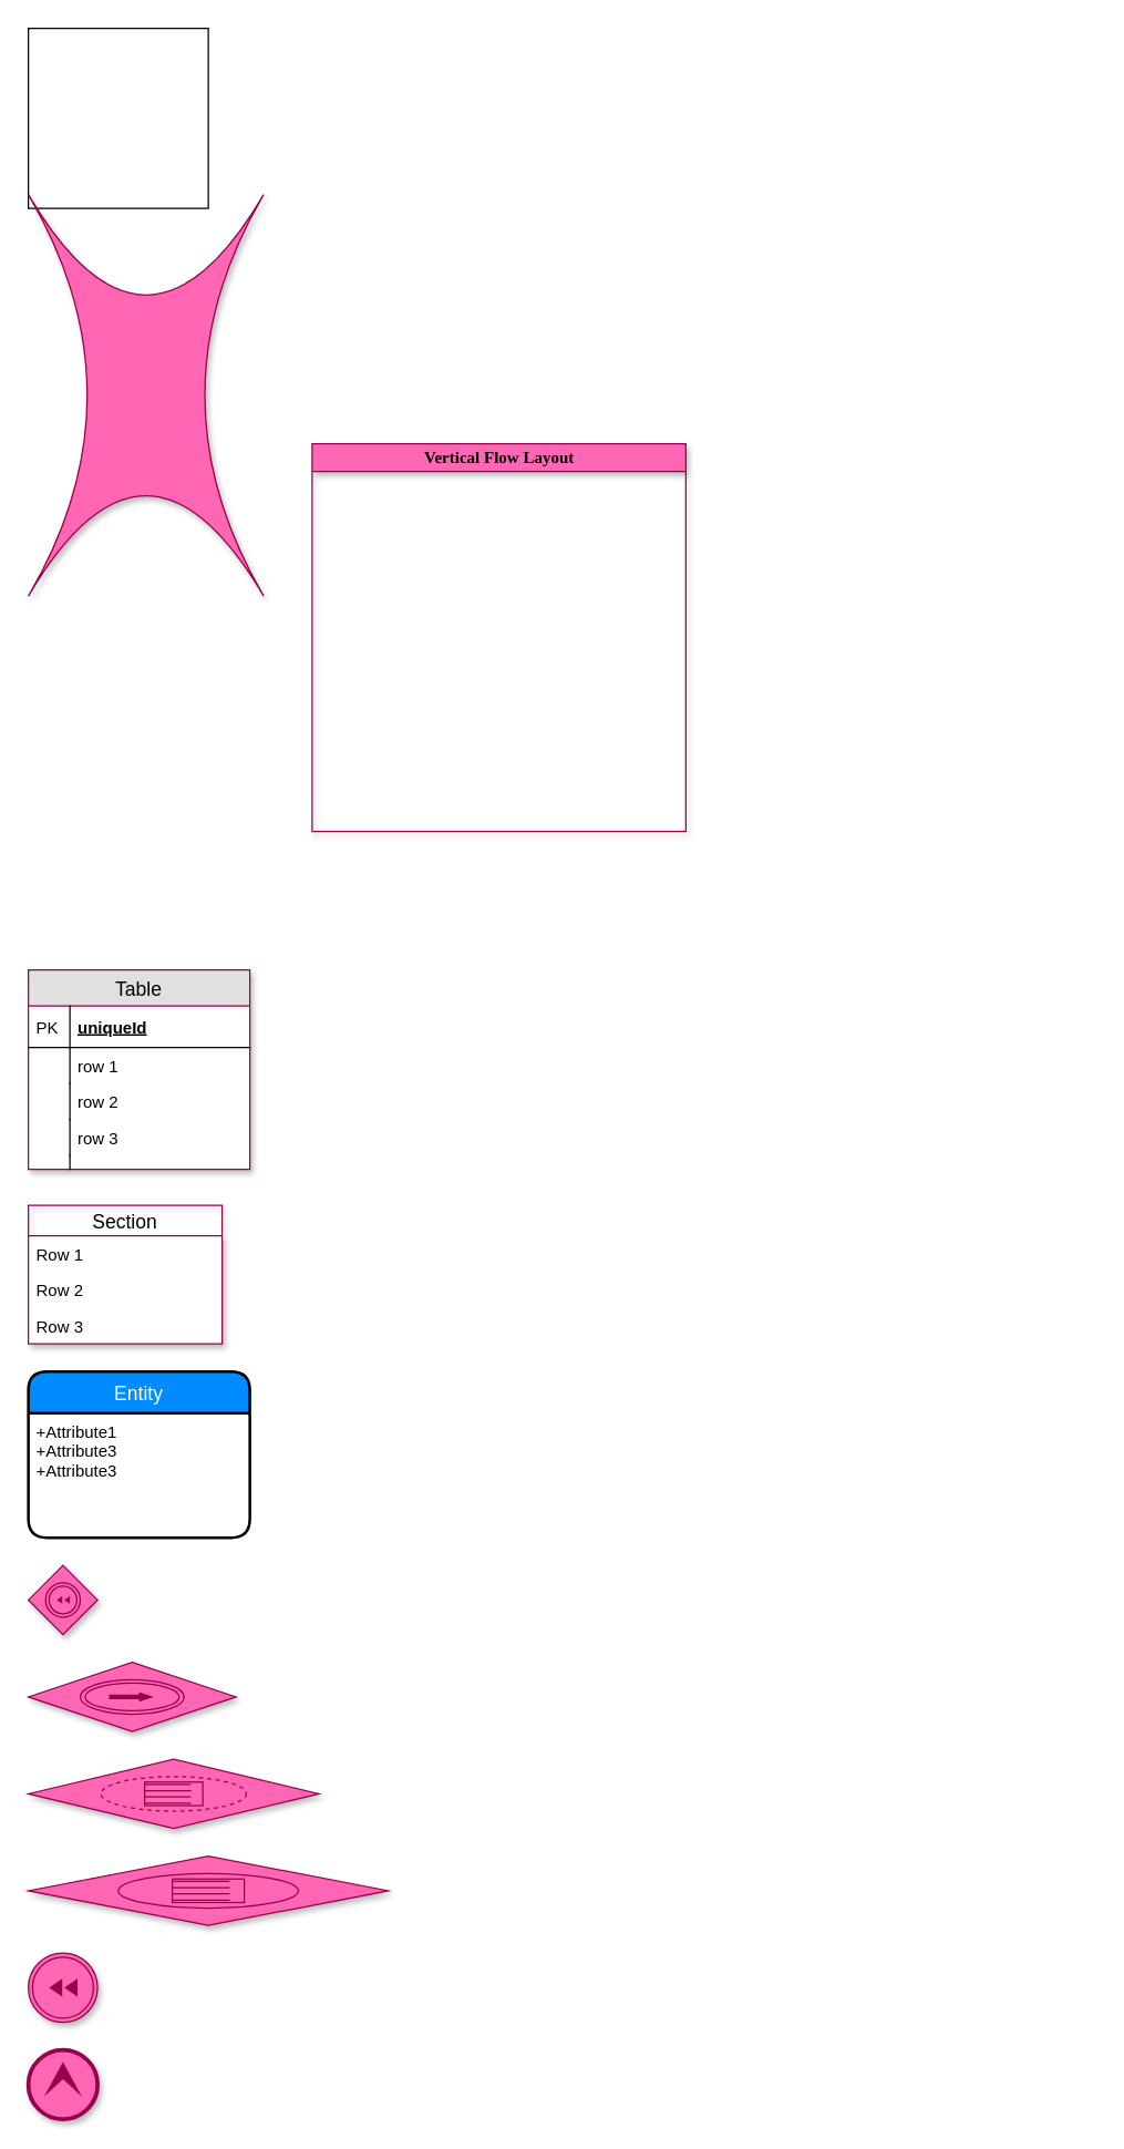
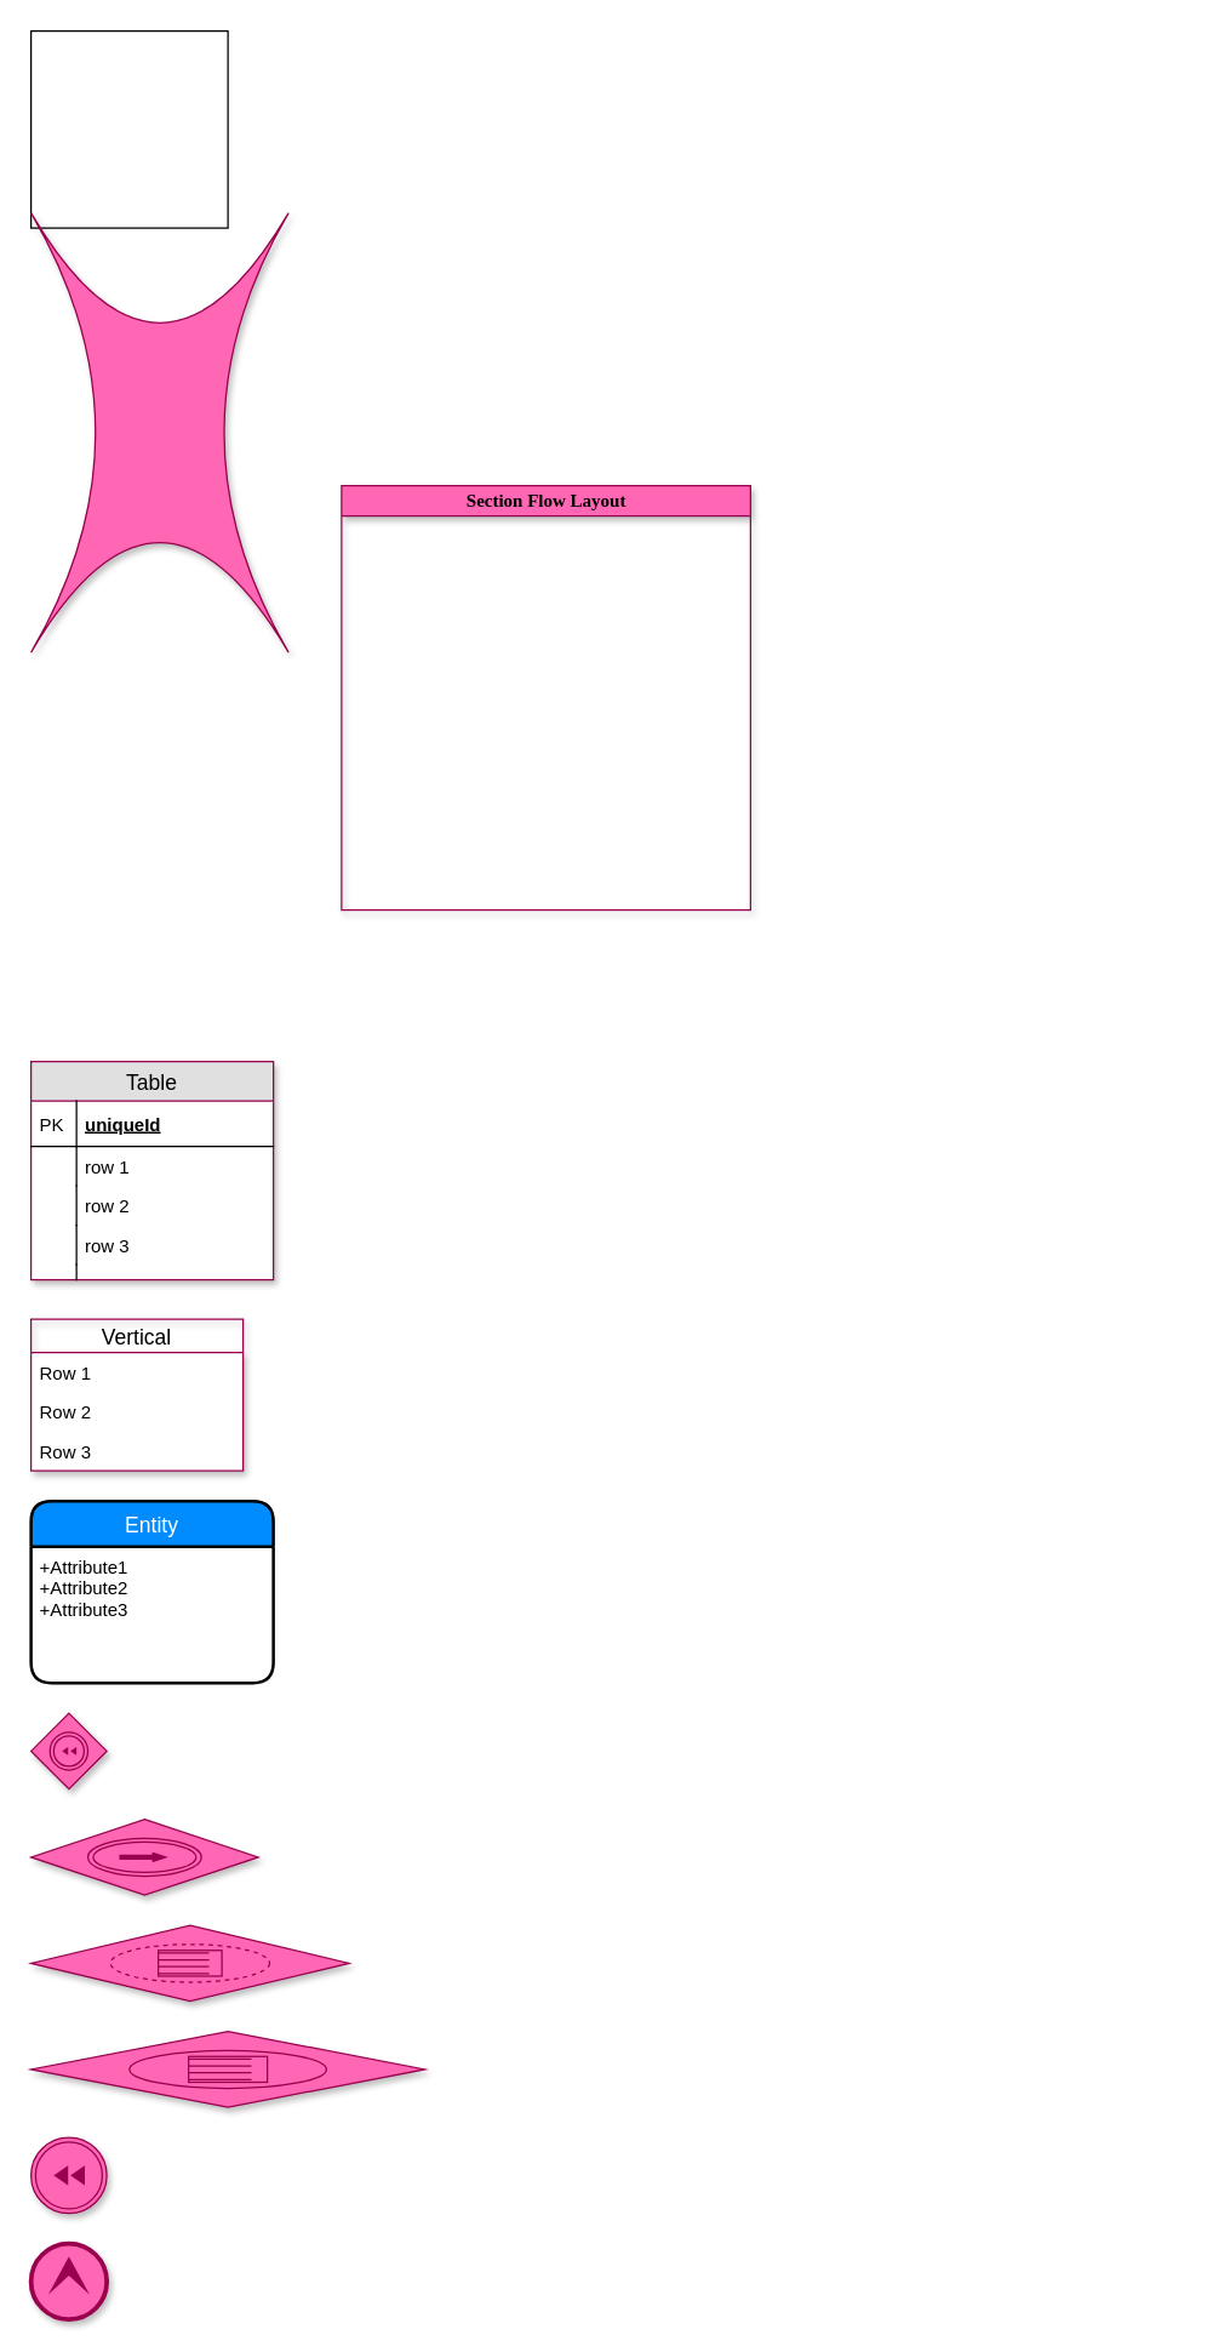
- <mxCell id="5" value="Vertical Flow Layout" style="swimlane;html=1;startSize=20;horizontal=1;childLayout=flowLayout;flowOrientation=north;resizable=0;interRankCellSpacing=50;containerType=tree;shadow=1;strokeColor=#99004D;fillColor=#FF66B3;fontFamily=Verdana;" vertex="1" parent="1"><mxGeometry x="225" y="320" width="270" height="280" as="geometry"><mxRectangle x="225" y="320" width="150" height="20" as="alternateBounds" /></mxGeometry></mxCell>
+ <mxCell id="5" value="Section Flow Layout" style="swimlane;html=1;startSize=20;horizontal=1;childLayout=flowLayout;flowOrientation=north;resizable=0;interRankCellSpacing=50;containerType=tree;shadow=1;strokeColor=#99004D;fillColor=#FF66B3;fontFamily=Verdana;" vertex="1" parent="1"><mxGeometry x="225" y="320" width="270" height="280" as="geometry"><mxRectangle x="225" y="320" width="150" height="20" as="alternateBounds" /></mxGeometry></mxCell>
- <mxCell id="17" value="Section" style="swimlane;fontStyle=0;childLayout=stackLayout;horizontal=1;startSize=22;fillColor=none;horizontalStack=0;resizeParent=1;resizeParentMax=0;resizeLast=0;collapsible=1;marginBottom=0;swimlaneFillColor=#ffffff;align=center;fontSize=14;shadow=1;strokeColor=#99004D;" vertex="1" parent="1"><mxGeometry x="20" y="870" width="140" height="100" as="geometry" /></mxCell>
+ <mxCell id="17" value="Vertical" style="swimlane;fontStyle=0;childLayout=stackLayout;horizontal=1;startSize=22;fillColor=none;horizontalStack=0;resizeParent=1;resizeParentMax=0;resizeLast=0;collapsible=1;marginBottom=0;swimlaneFillColor=#ffffff;align=center;fontSize=14;shadow=1;strokeColor=#99004D;" vertex="1" parent="1"><mxGeometry x="20" y="870" width="140" height="100" as="geometry" /></mxCell>
- <mxCell id="22" value="+Attribute1&#10;+Attribute3&#10;+Attribute3" style="align=left;strokeColor=none;fillColor=none;spacingLeft=4;fontSize=12;verticalAlign=top;resizable=0;rotatable=0;part=1;" vertex="1" parent="21"><mxGeometry y="30" width="160" height="90" as="geometry" /></mxCell>
+ <mxCell id="22" value="+Attribute1&#10;+Attribute2&#10;+Attribute3" style="align=left;strokeColor=none;fillColor=none;spacingLeft=4;fontSize=12;verticalAlign=top;resizable=0;rotatable=0;part=1;" vertex="1" parent="21"><mxGeometry y="30" width="160" height="90" as="geometry" /></mxCell>
